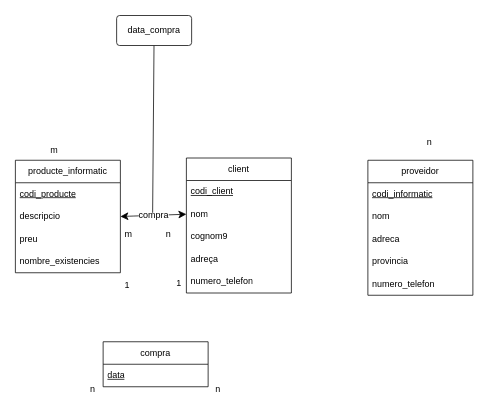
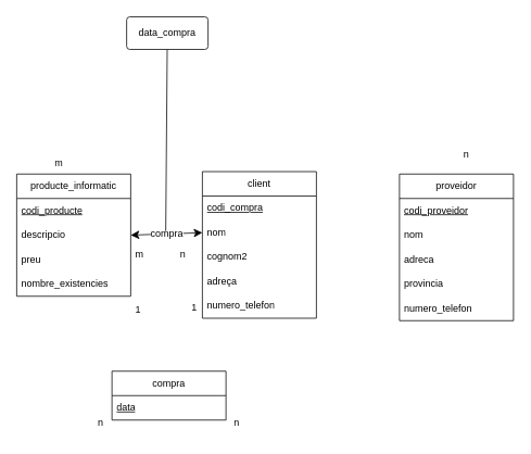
- <mxCell id="8" value="&lt;u&gt;codi_client&lt;/u&gt;" style="text;strokeColor=none;fillColor=none;align=left;verticalAlign=middle;spacingLeft=4;spacingRight=4;overflow=hidden;points=[[0,0.5],[1,0.5]];portConstraint=eastwest;rotatable=0;whiteSpace=wrap;html=1;" parent="7" vertex="1"><mxGeometry y="30" width="140" height="30" as="geometry" /></mxCell>
+ <mxCell id="8" value="&lt;u&gt;codi_compra&lt;/u&gt;" style="text;strokeColor=none;fillColor=none;align=left;verticalAlign=middle;spacingLeft=4;spacingRight=4;overflow=hidden;points=[[0,0.5],[1,0.5]];portConstraint=eastwest;rotatable=0;whiteSpace=wrap;html=1;" parent="7" vertex="1"><mxGeometry y="30" width="140" height="30" as="geometry" /></mxCell>
- <mxCell id="14" value="&lt;u&gt;codi_informatic&lt;/u&gt;" style="text;strokeColor=none;fillColor=none;align=left;verticalAlign=middle;spacingLeft=4;spacingRight=4;overflow=hidden;points=[[0,0.5],[1,0.5]];portConstraint=eastwest;rotatable=0;whiteSpace=wrap;html=1;" parent="13" vertex="1"><mxGeometry y="30" width="140" height="30" as="geometry" /></mxCell>
+ <mxCell id="14" value="&lt;u&gt;codi_proveidor&lt;/u&gt;" style="text;strokeColor=none;fillColor=none;align=left;verticalAlign=middle;spacingLeft=4;spacingRight=4;overflow=hidden;points=[[0,0.5],[1,0.5]];portConstraint=eastwest;rotatable=0;whiteSpace=wrap;html=1;" parent="13" vertex="1"><mxGeometry y="30" width="140" height="30" as="geometry" /></mxCell>
- <mxCell id="10" value="cognom9" style="text;strokeColor=none;fillColor=none;align=left;verticalAlign=middle;spacingLeft=4;spacingRight=4;overflow=hidden;points=[[0,0.5],[1,0.5]];portConstraint=eastwest;rotatable=0;whiteSpace=wrap;html=1;" parent="7" vertex="1"><mxGeometry y="90" width="140" height="30" as="geometry" /></mxCell>
+ <mxCell id="10" value="cognom2" style="text;strokeColor=none;fillColor=none;align=left;verticalAlign=middle;spacingLeft=4;spacingRight=4;overflow=hidden;points=[[0,0.5],[1,0.5]];portConstraint=eastwest;rotatable=0;whiteSpace=wrap;html=1;" parent="7" vertex="1"><mxGeometry y="90" width="140" height="30" as="geometry" /></mxCell>
